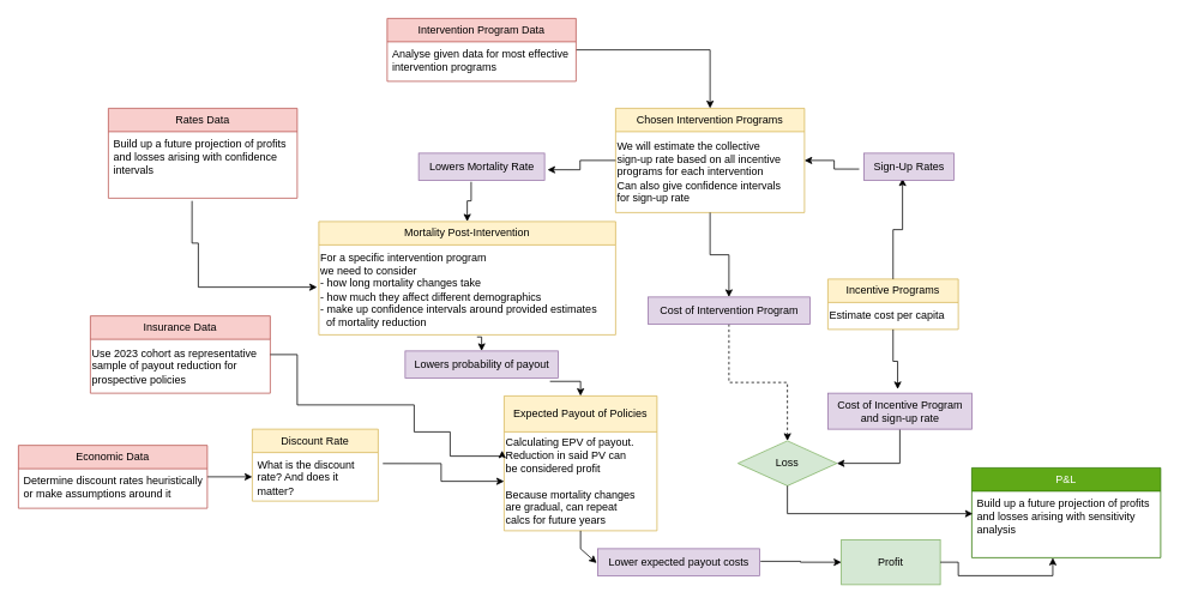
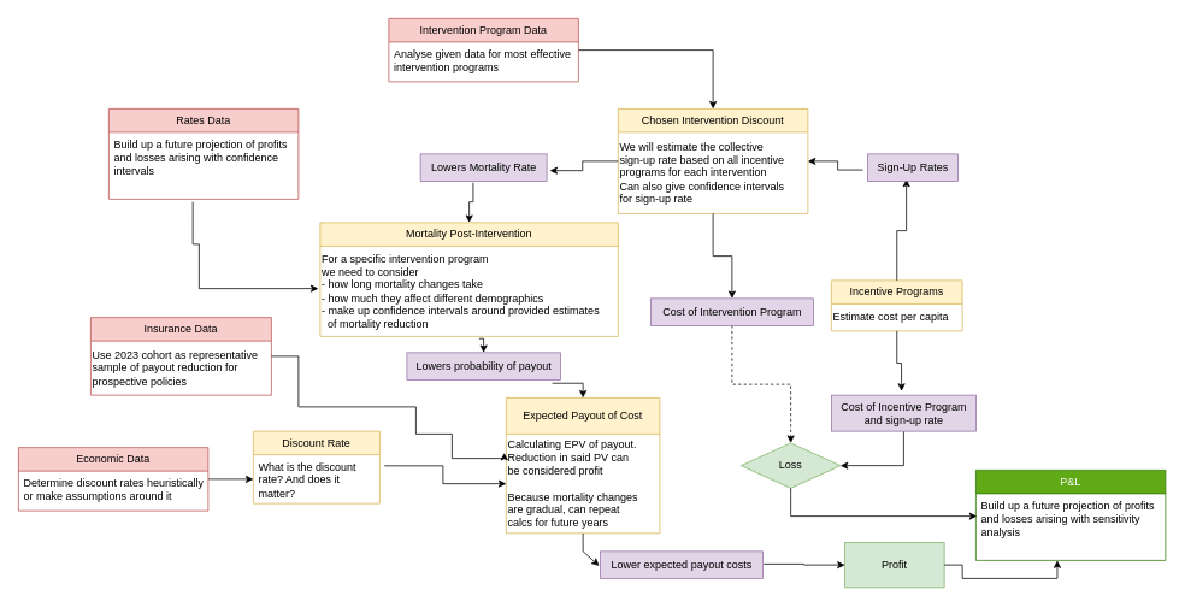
- <mxCell id="4" value="Chosen Intervention Programs" style="swimlane;fontStyle=0;childLayout=stackLayout;horizontal=1;startSize=26;fillColor=#fff2cc;horizontalStack=0;resizeParent=1;resizeParentMax=0;resizeLast=0;collapsible=1;marginBottom=0;whiteSpace=wrap;html=1;strokeColor=#d6b656;" parent="1" vertex="1"><mxGeometry x="684" y="120" width="210" height="116" as="geometry" /></mxCell>
+ <mxCell id="4" value="Chosen Intervention Discount" style="swimlane;fontStyle=0;childLayout=stackLayout;horizontal=1;startSize=26;fillColor=#fff2cc;horizontalStack=0;resizeParent=1;resizeParentMax=0;resizeLast=0;collapsible=1;marginBottom=0;whiteSpace=wrap;html=1;strokeColor=#d6b656;" parent="1" vertex="1"><mxGeometry x="684" y="120" width="210" height="116" as="geometry" /></mxCell>
- <mxCell id="14" value="Expected Payout of Policies" style="swimlane;fontStyle=0;childLayout=stackLayout;horizontal=1;startSize=40;fillColor=#fff2cc;horizontalStack=0;resizeParent=1;resizeParentMax=0;resizeLast=0;collapsible=1;marginBottom=0;whiteSpace=wrap;html=1;strokeColor=#d6b656;" parent="1" vertex="1"><mxGeometry x="560" y="440" width="170" height="150" as="geometry" /></mxCell>
+ <mxCell id="14" value="Expected Payout of Cost" style="swimlane;fontStyle=0;childLayout=stackLayout;horizontal=1;startSize=40;fillColor=#fff2cc;horizontalStack=0;resizeParent=1;resizeParentMax=0;resizeLast=0;collapsible=1;marginBottom=0;whiteSpace=wrap;html=1;strokeColor=#d6b656;" parent="1" vertex="1"><mxGeometry x="560" y="440" width="170" height="150" as="geometry" /></mxCell>
